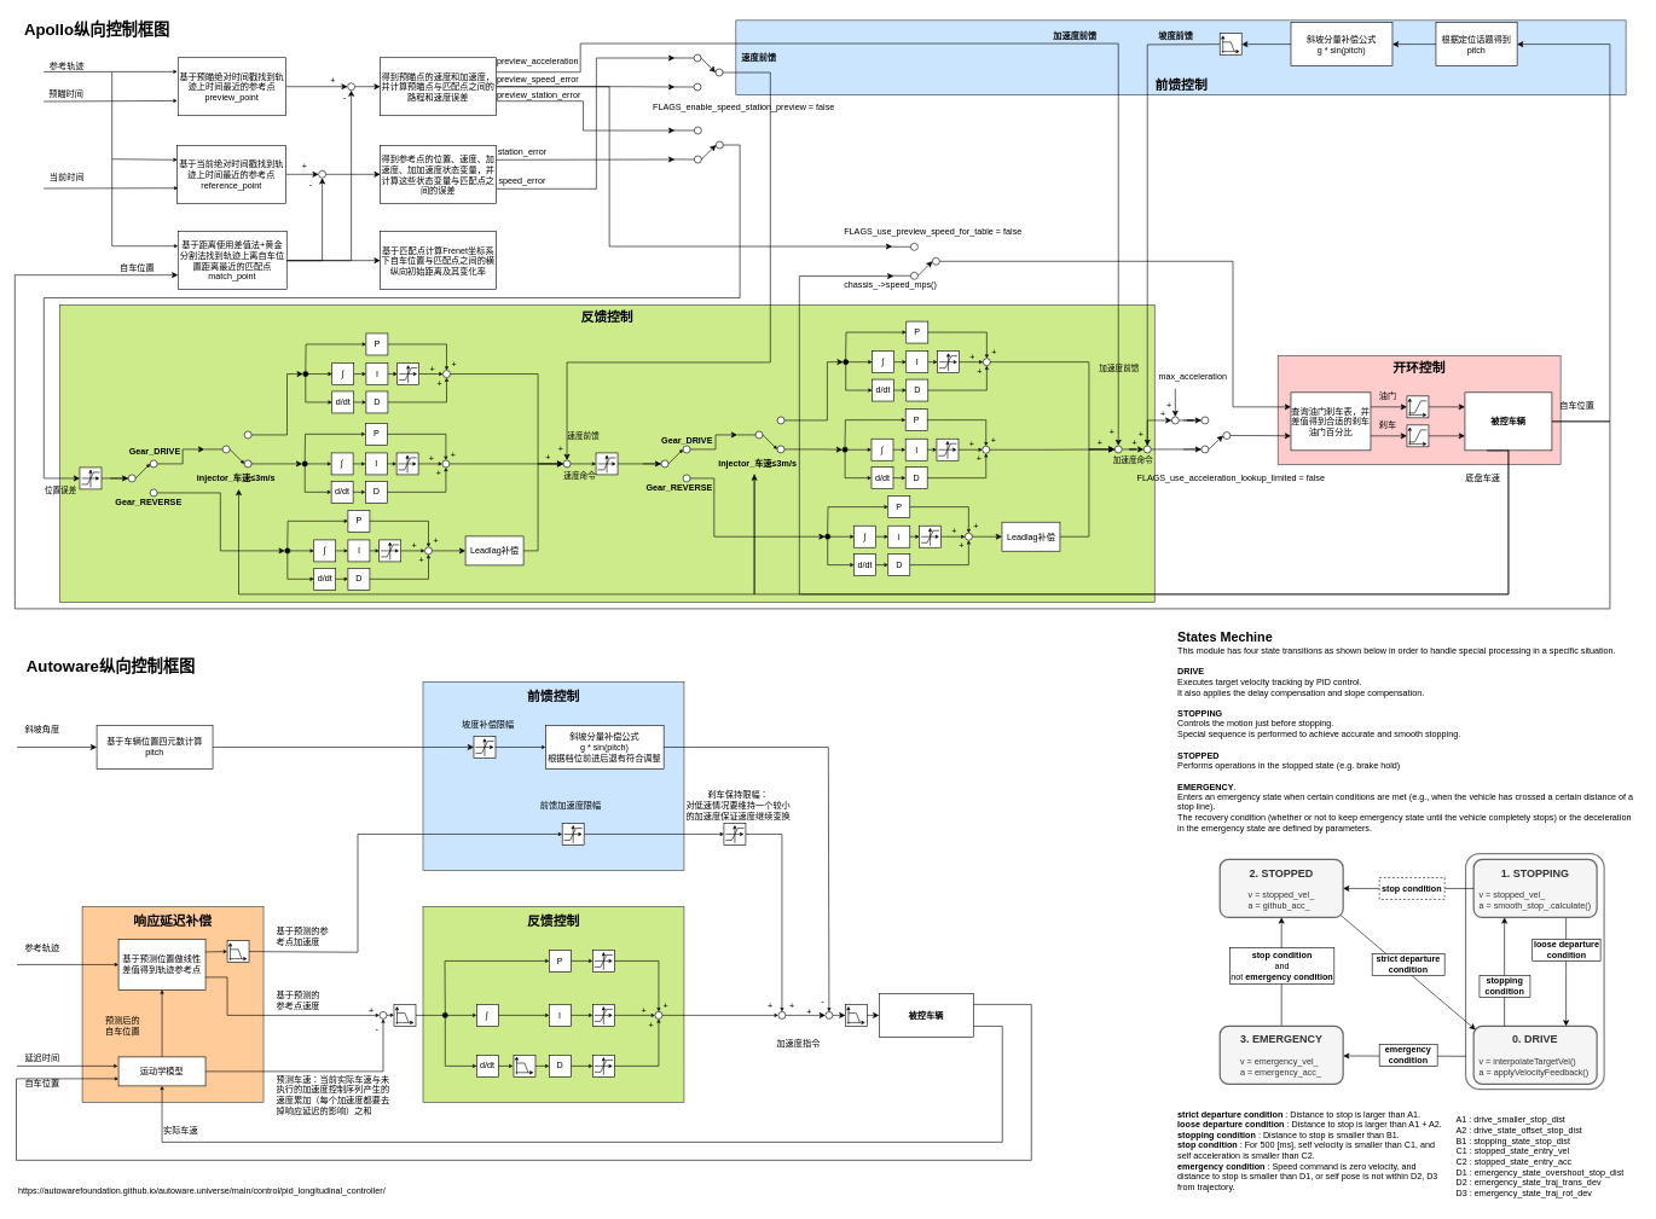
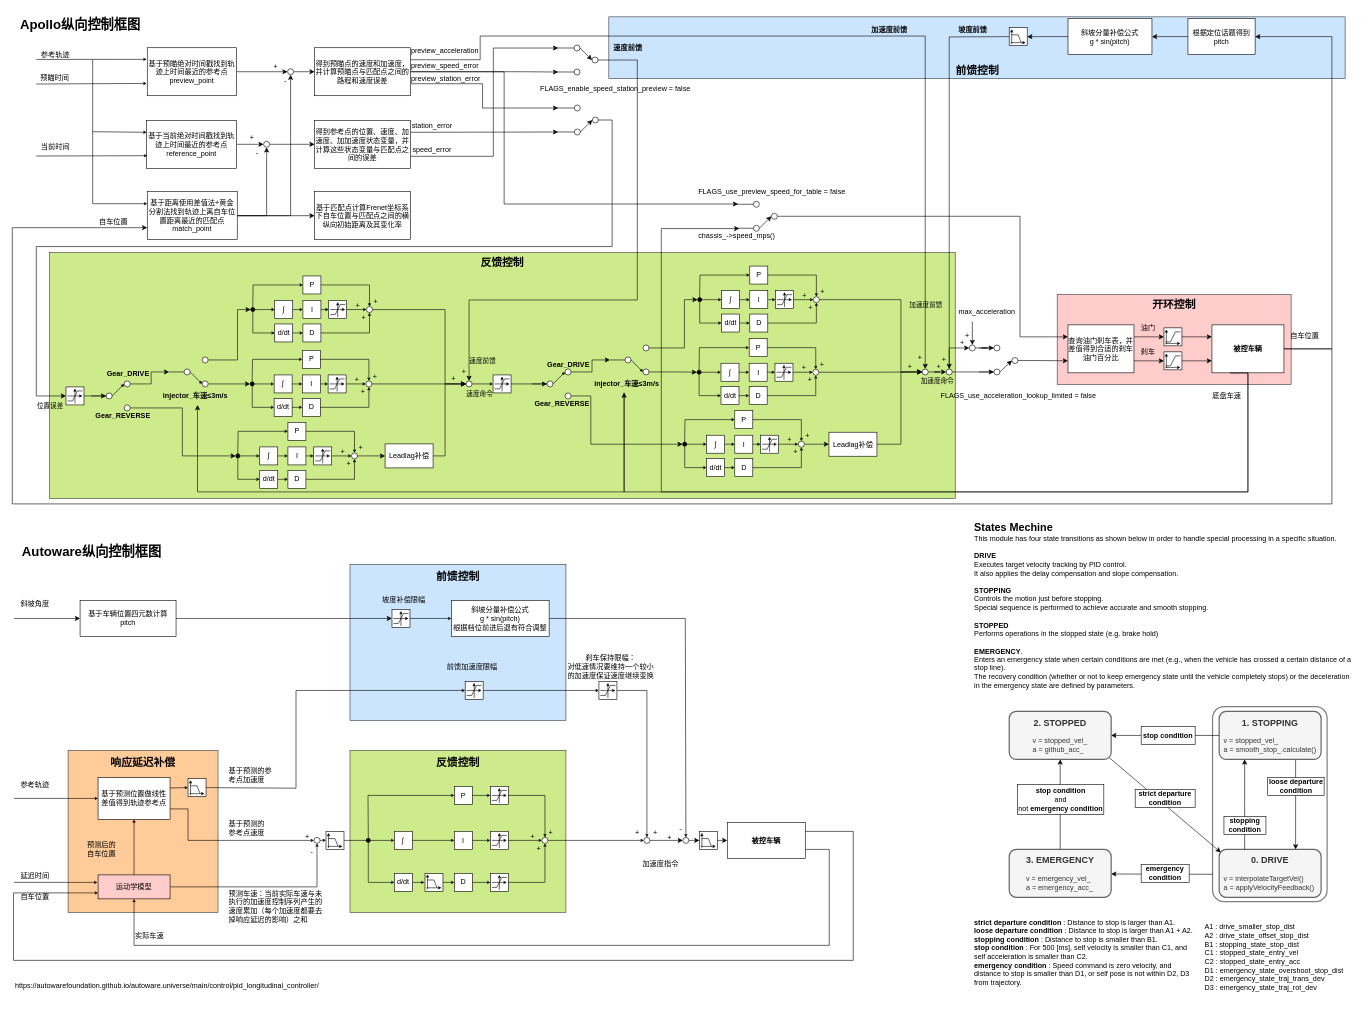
- <mxCell id="149" value="stop condition" style="rounded=0;whiteSpace=wrap;html=1;fontStyle=1;dashed=1;" parent="137" vertex="1"><mxGeometry x="280" y="33" width="90" height="30" as="geometry" /></mxCell>
+ <mxCell id="149" value="stop condition" style="rounded=0;whiteSpace=wrap;html=1;fontStyle=1" parent="137" vertex="1"><mxGeometry x="280" y="33" width="90" height="30" as="geometry" /></mxCell>
- <mxCell id="152" value="stopping&lt;br&gt;condition" style="rounded=0;whiteSpace=wrap;html=1;fontStyle=1" parent="137" vertex="1"><mxGeometry x="418" y="168" width="70" height="30" as="geometry" /></mxCell>
+ <mxCell id="152" value="stopping&lt;br&gt;condition" style="rounded=0;whiteSpace=wrap;html=1;fontStyle=1" parent="137" vertex="1"><mxGeometry x="418" y="183" width="70" height="30" as="geometry" /></mxCell>
- <mxCell id="96" value="运动学模型" style="rounded=0;whiteSpace=wrap;html=1;" parent="1" vertex="1"><mxGeometry x="163" y="1457.5" width="120" height="40" as="geometry" /></mxCell>
+ <mxCell id="96" value="运动学模型" style="rounded=0;whiteSpace=wrap;html=1;fillColor=#ffcccc;" parent="1" vertex="1"><mxGeometry x="163" y="1457.5" width="120" height="40" as="geometry" /></mxCell>
